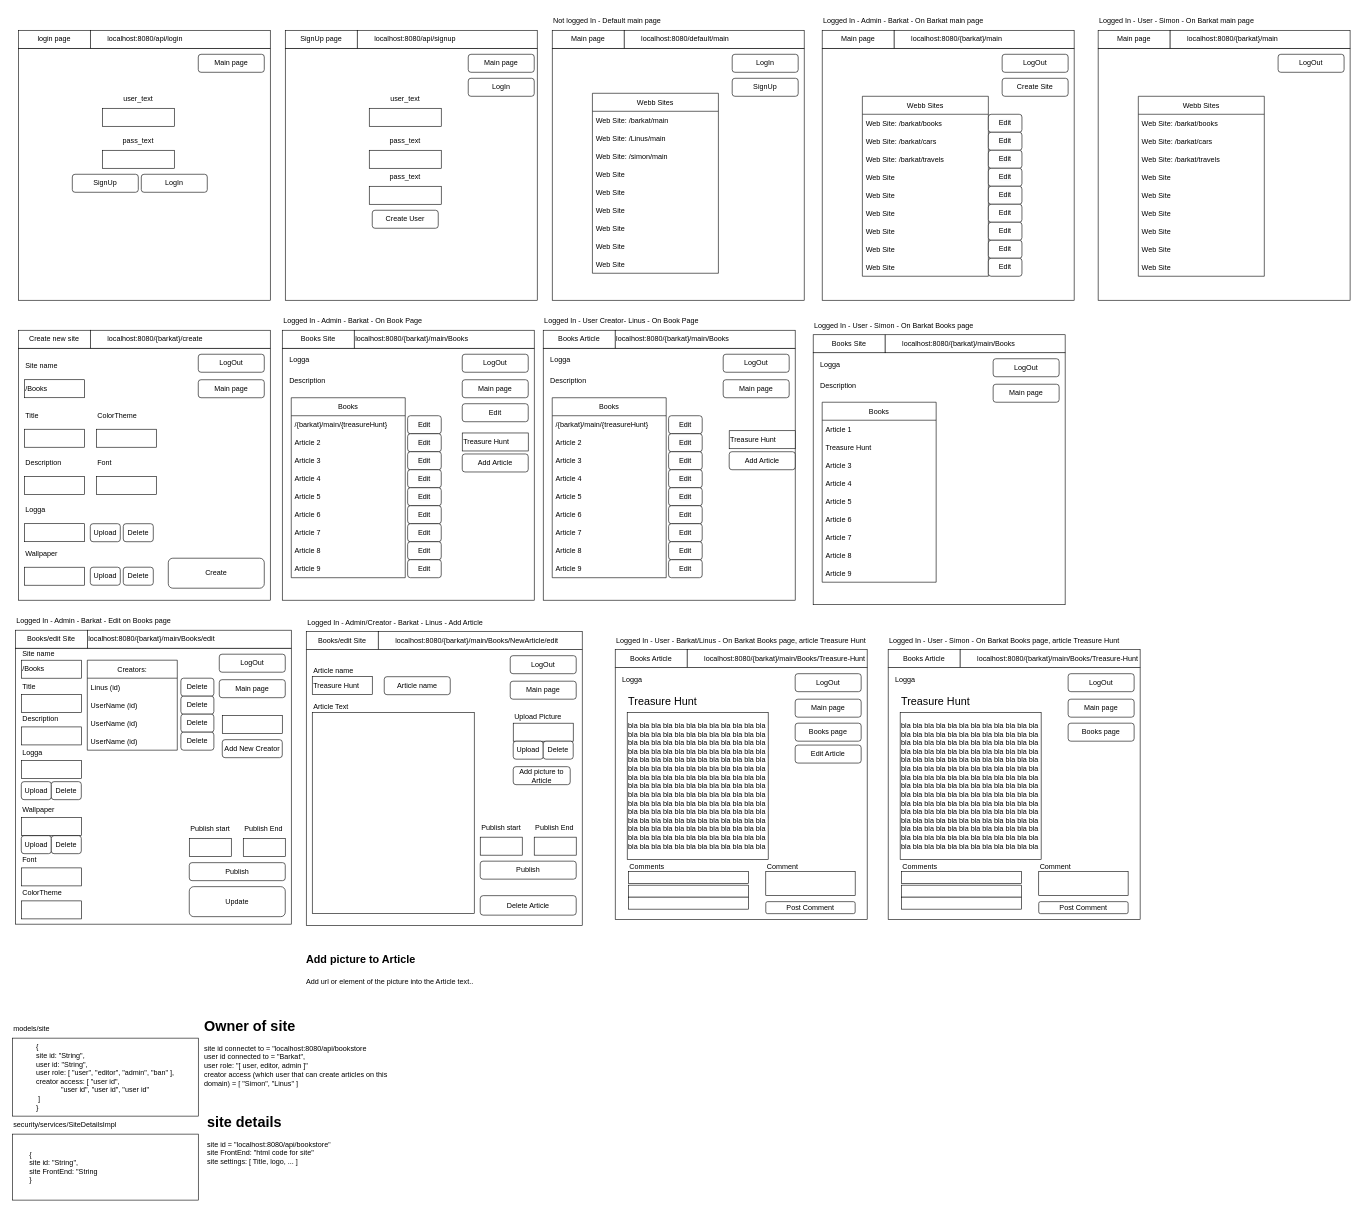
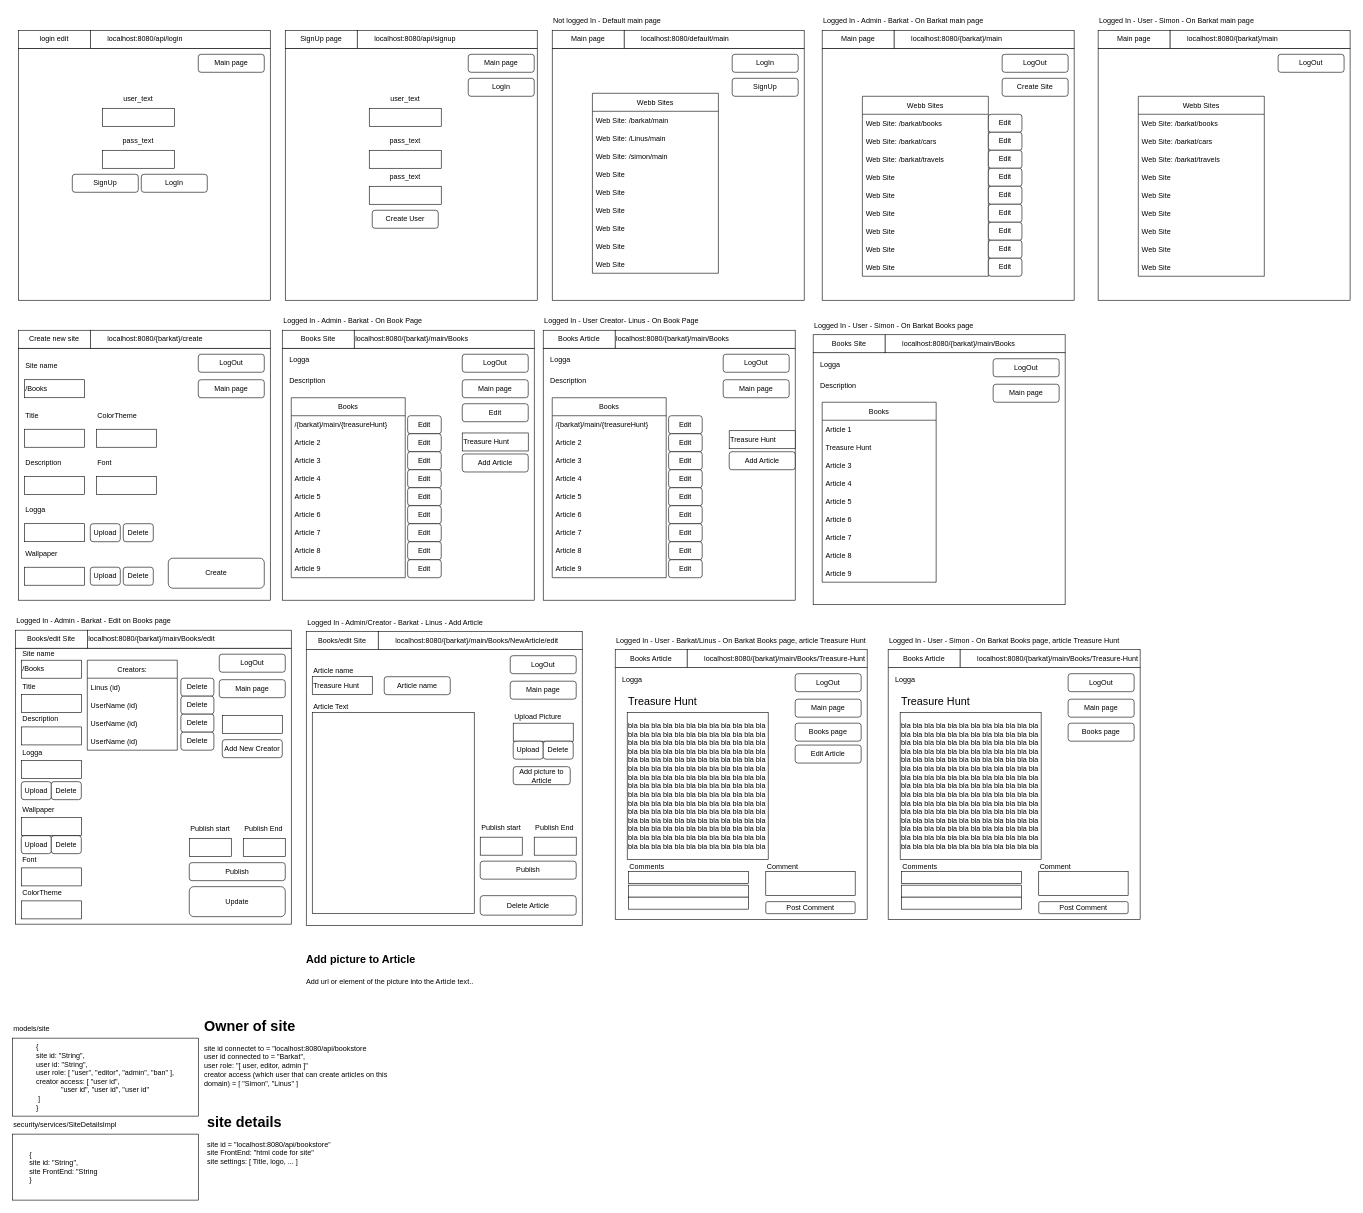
- <mxCell id="18" value="login page" style="rounded=0;whiteSpace=wrap;html=1;" vertex="1" parent="1"><mxGeometry x="30" y="50" width="120" height="30" as="geometry" /></mxCell>
+ <mxCell id="18" value="login edit" style="rounded=0;whiteSpace=wrap;html=1;" vertex="1" parent="1"><mxGeometry x="30" y="50" width="120" height="30" as="geometry" /></mxCell>
